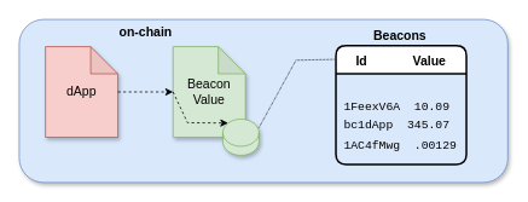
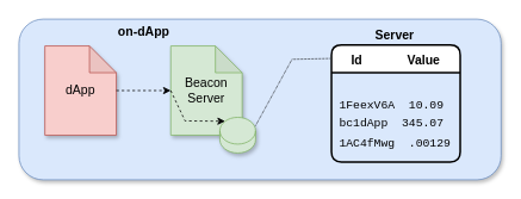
- <mxCell id="7" value="&lt;b&gt;on-chain&lt;/b&gt;" style="text;html=1;strokeColor=none;fillColor=none;align=center;verticalAlign=middle;whiteSpace=wrap;rounded=0;shadow=1;fontSize=14;" parent="1" vertex="1"><mxGeometry x="110" y="20" width="100" height="30" as="geometry" /></mxCell>
+ <mxCell id="7" value="&lt;b&gt;on-dApp&lt;/b&gt;" style="text;html=1;strokeColor=none;fillColor=none;align=center;verticalAlign=middle;whiteSpace=wrap;rounded=0;shadow=1;fontSize=14;" parent="1" vertex="1"><mxGeometry x="110" y="20" width="100" height="30" as="geometry" /></mxCell>
- <mxCell id="11" value="&lt;font face=&quot;Helvetica&quot; style=&quot;font-size: 14px&quot;&gt;&lt;b&gt;Beacons&lt;/b&gt;&lt;/font&gt;" style="text;html=1;strokeColor=none;fillColor=none;align=center;verticalAlign=middle;whiteSpace=wrap;rounded=0;fontFamily=Courier New;" parent="1" vertex="1"><mxGeometry x="411.1" y="24" width="60" height="30" as="geometry" /></mxCell>
+ <mxCell id="11" value="&lt;font face=&quot;Helvetica&quot; style=&quot;font-size: 14px&quot;&gt;&lt;b&gt;Server&lt;/b&gt;&lt;/font&gt;" style="text;html=1;strokeColor=none;fillColor=none;align=center;verticalAlign=middle;whiteSpace=wrap;rounded=0;fontFamily=Courier New;" parent="1" vertex="1"><mxGeometry x="411.1" y="24" width="60" height="30" as="geometry" /></mxCell>
- <mxCell id="4" value="&lt;font style=&quot;font-size: 14px&quot;&gt;Beacon&lt;br&gt;Value&lt;br&gt;&lt;/font&gt;" style="shape=note;whiteSpace=wrap;html=1;backgroundOutline=1;darkOpacity=0.05;shadow=1;fillColor=#d5e8d4;strokeColor=#82b366;" parent="1" vertex="1"><mxGeometry x="190" y="51" width="80" height="100" as="geometry" /></mxCell>
+ <mxCell id="4" value="&lt;font style=&quot;font-size: 14px&quot;&gt;Beacon&lt;br&gt;Server&lt;br&gt;&lt;/font&gt;" style="shape=note;whiteSpace=wrap;html=1;backgroundOutline=1;darkOpacity=0.05;shadow=1;fillColor=#d5e8d4;strokeColor=#82b366;" parent="1" vertex="1"><mxGeometry x="190" y="51" width="80" height="100" as="geometry" /></mxCell>
